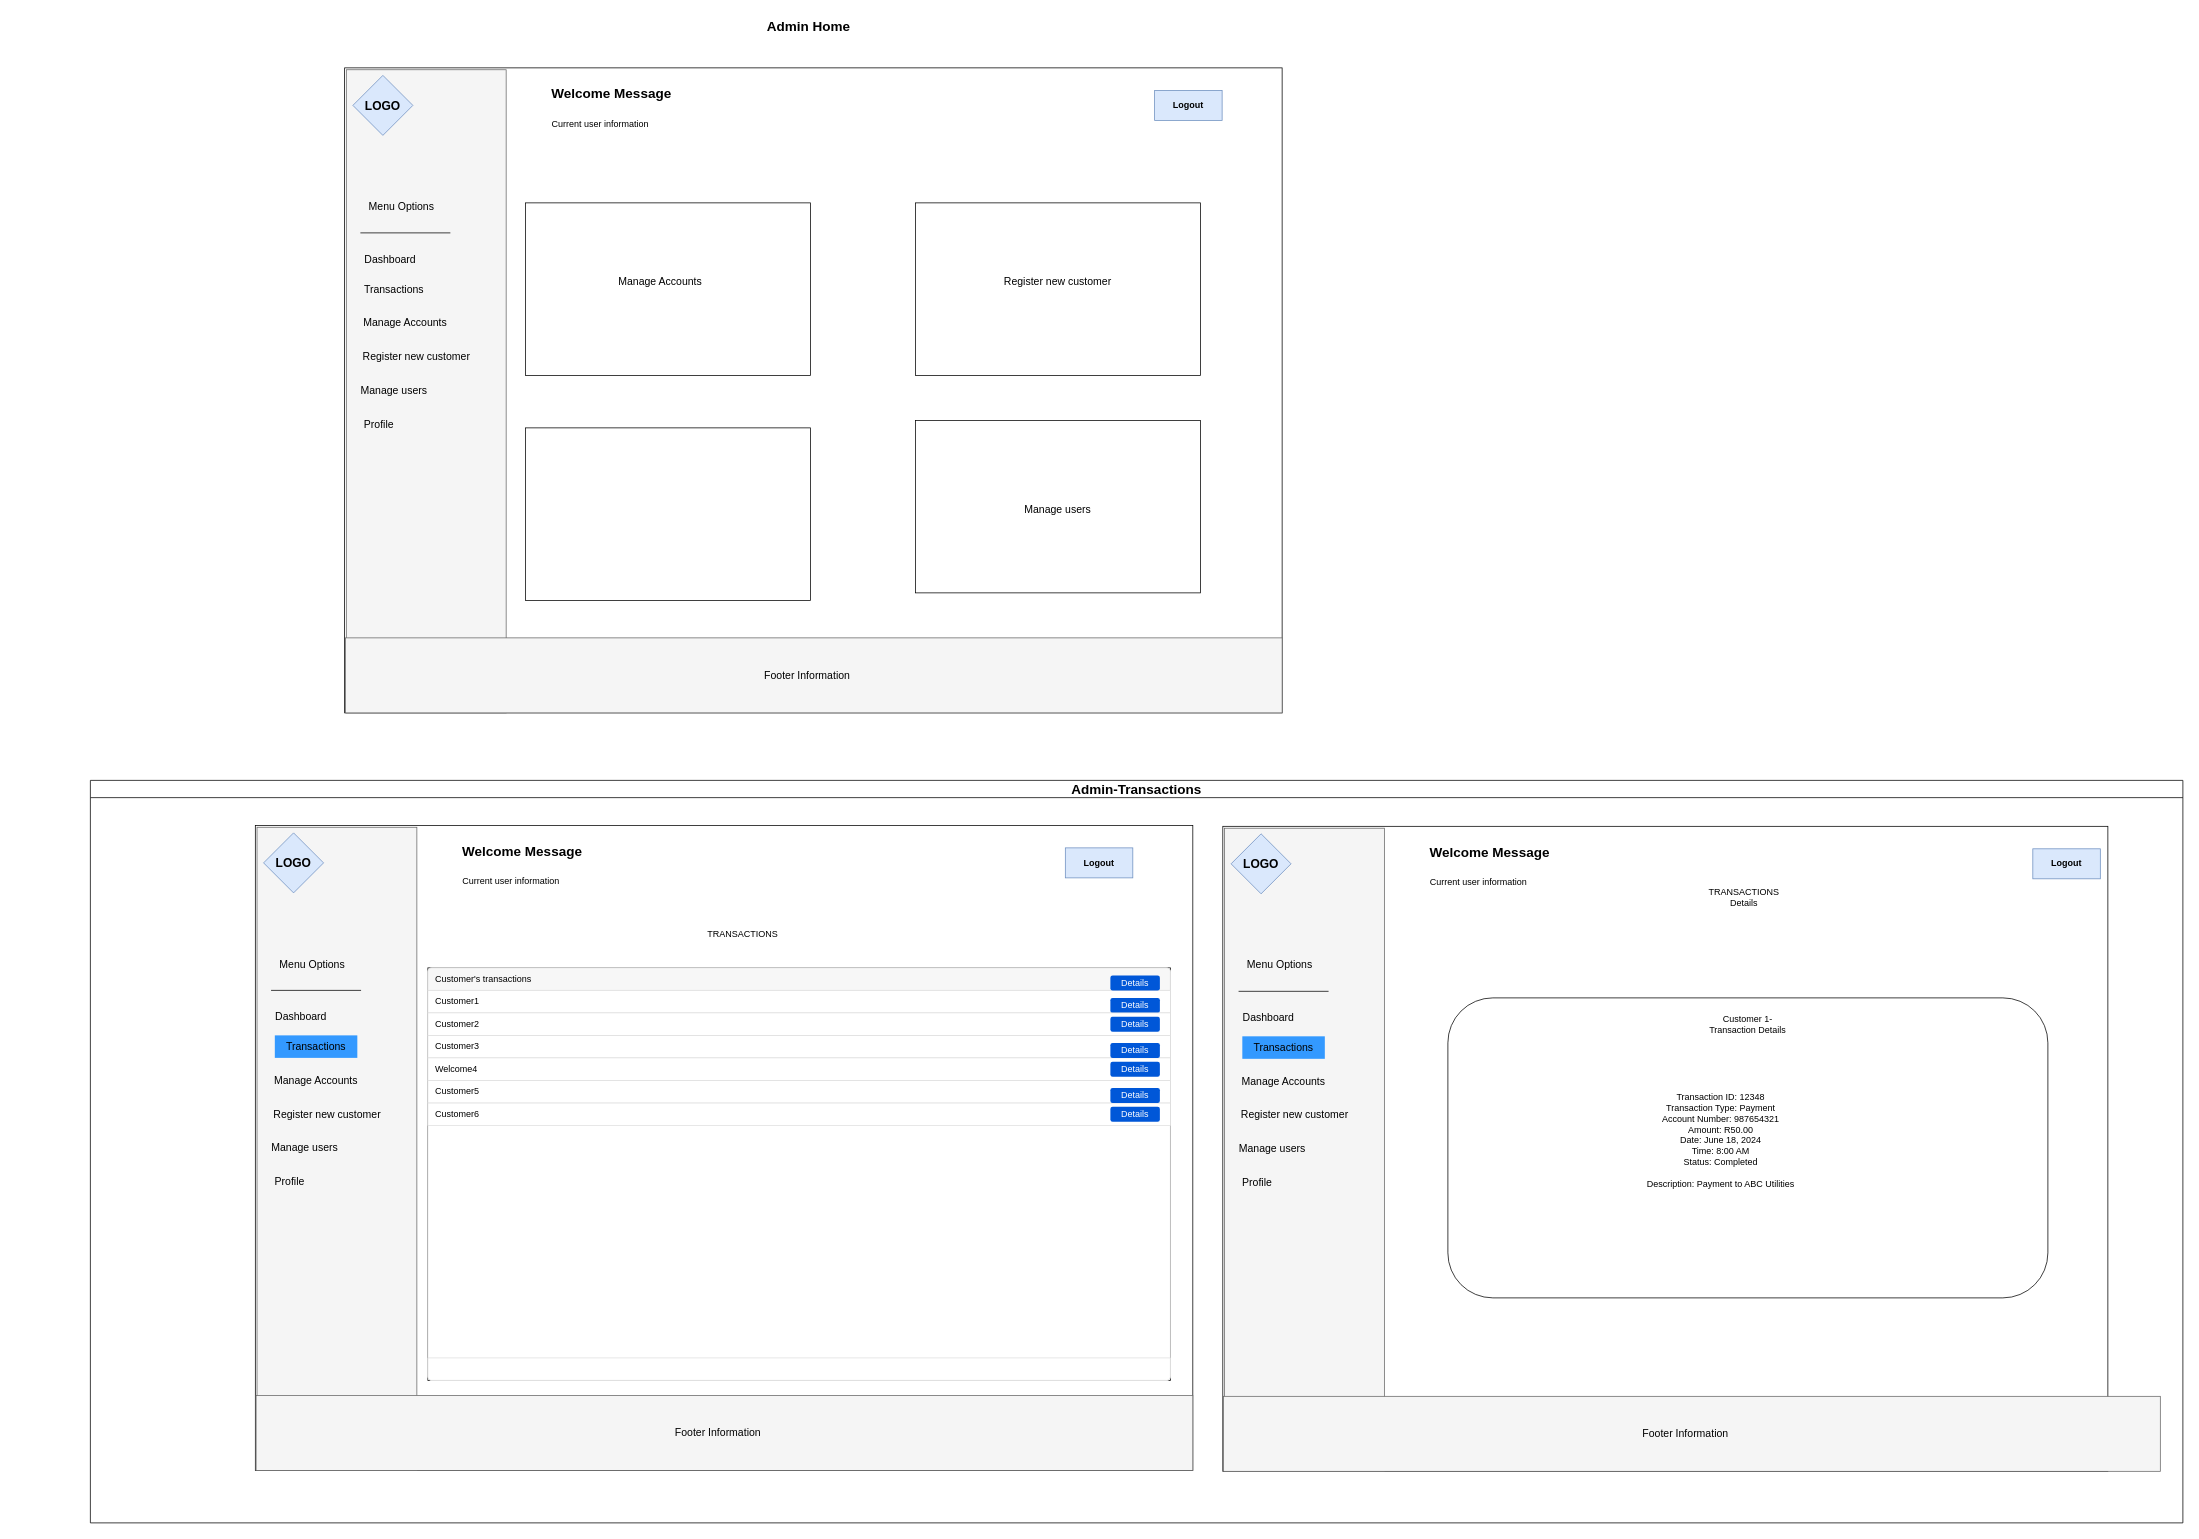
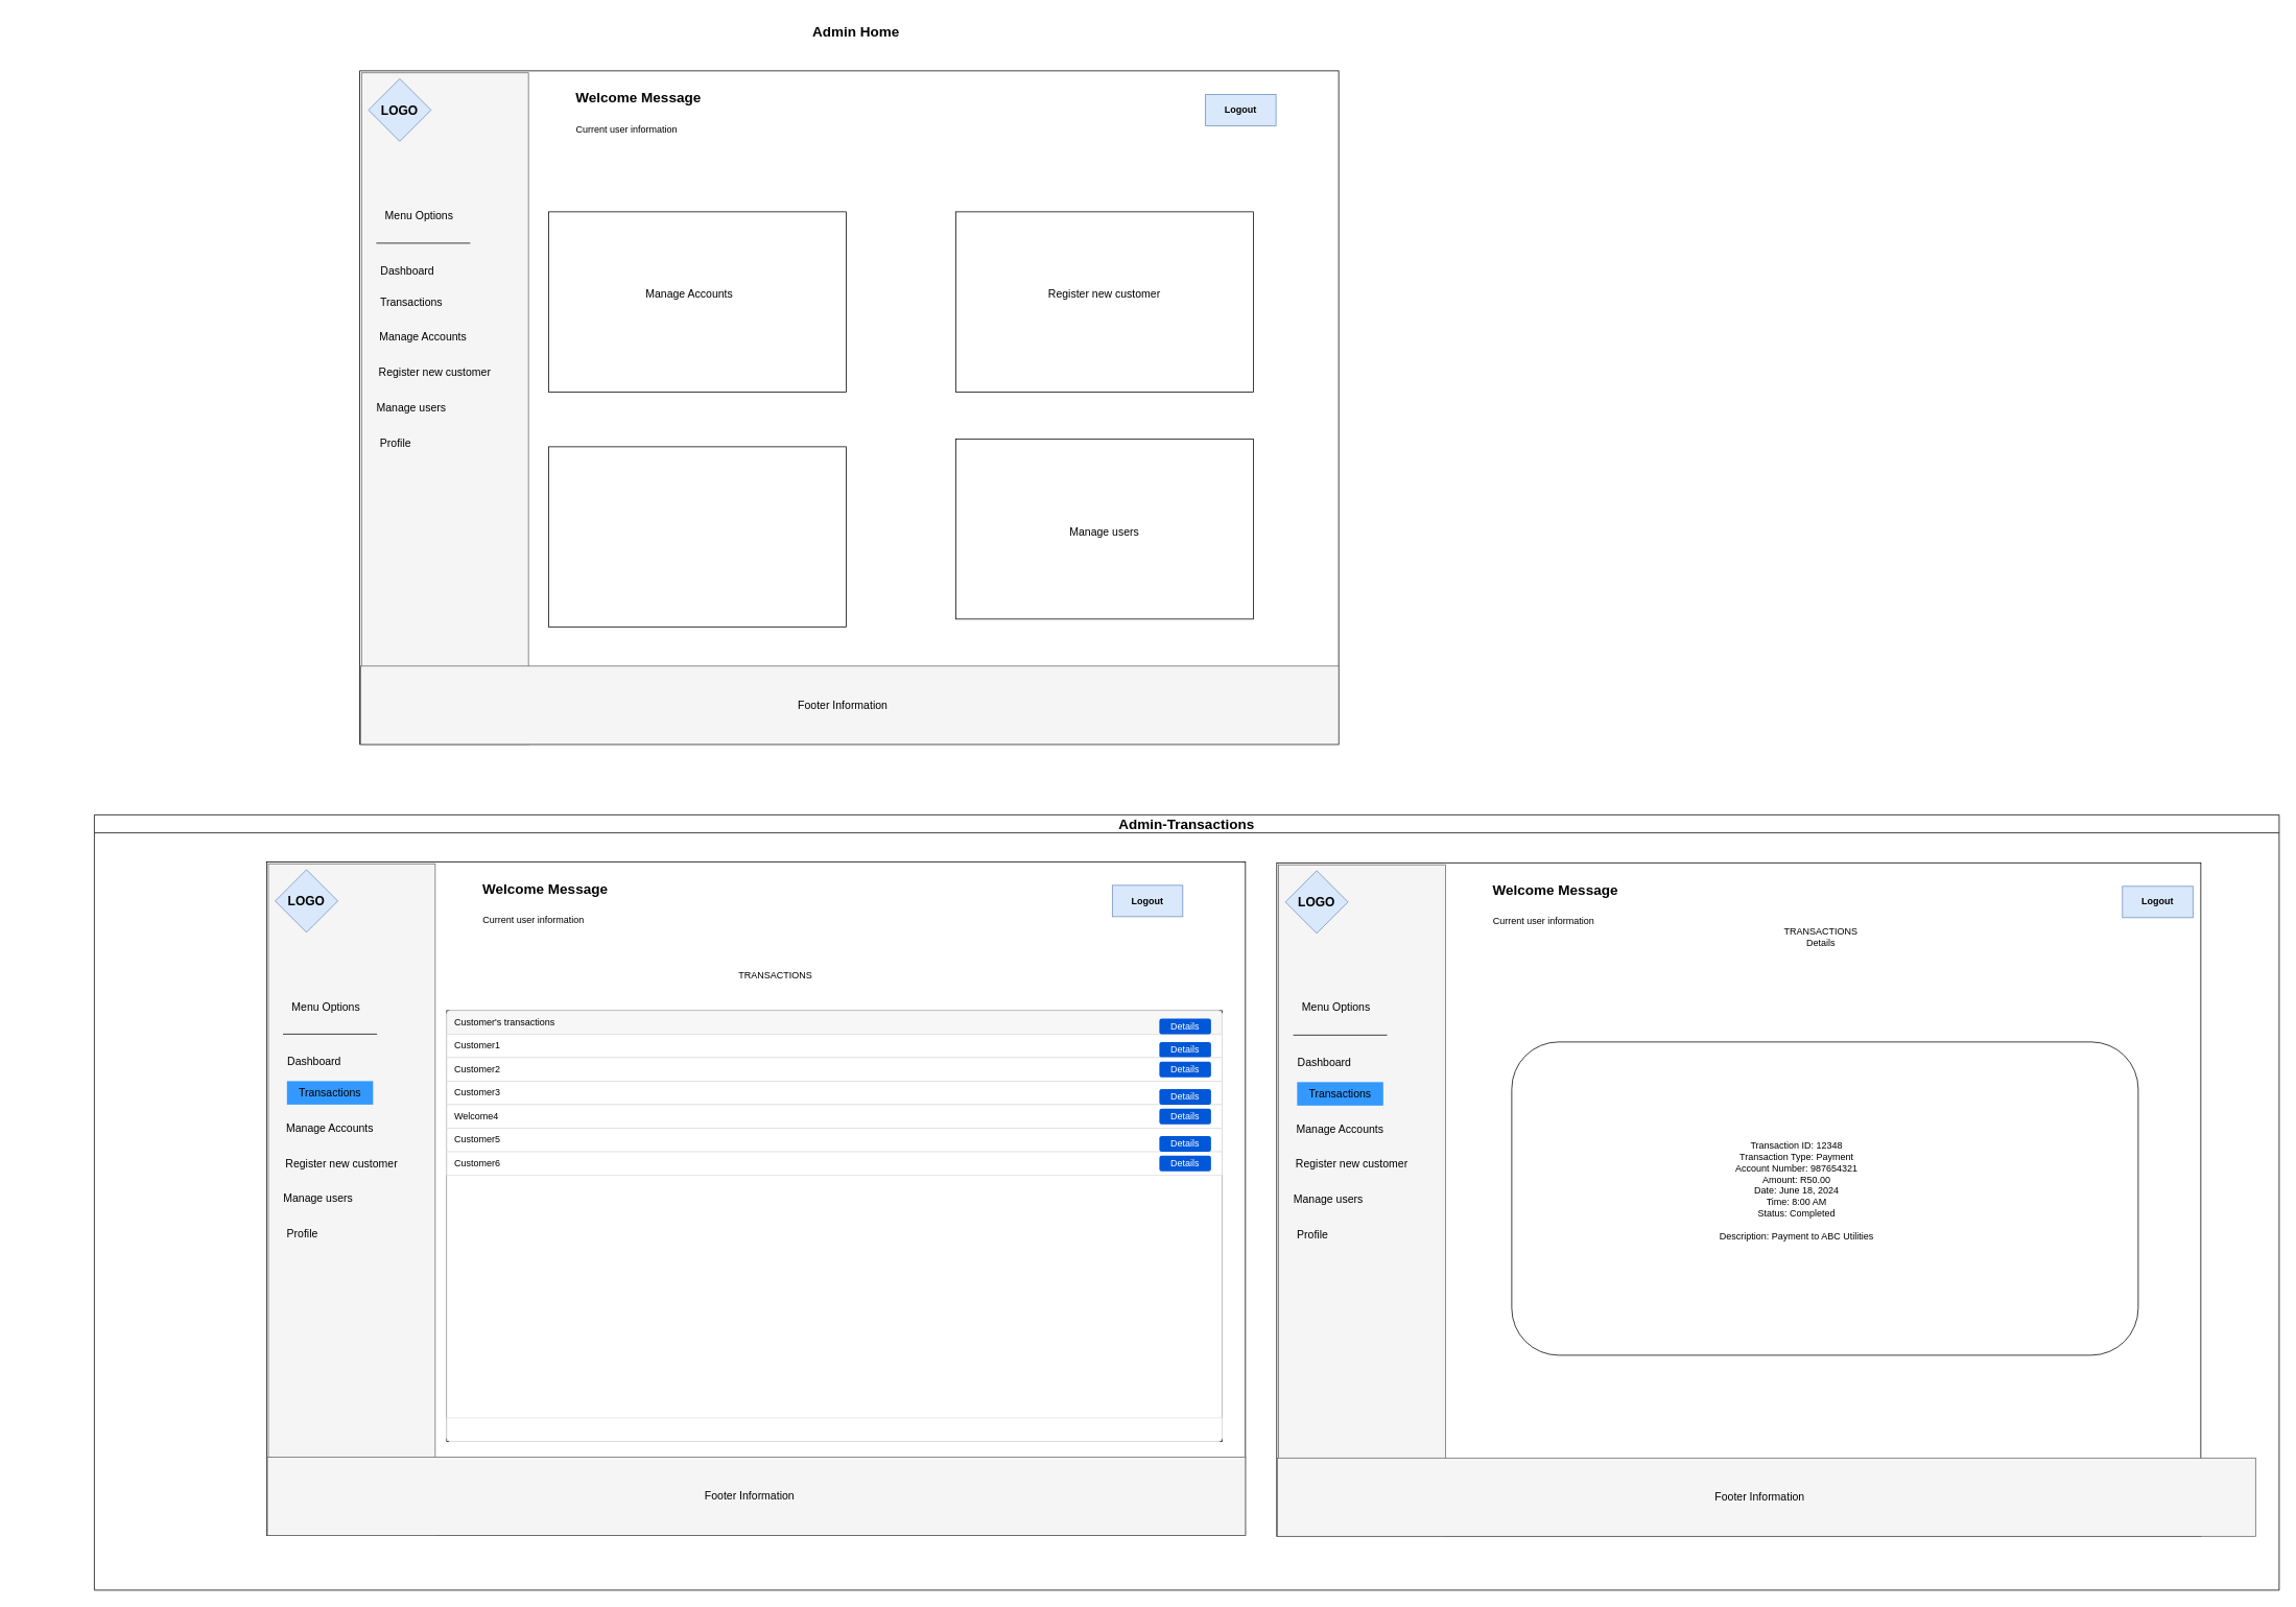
- <mxCell id="8" value="&lt;font style=&quot;font-size: 18px;&quot;&gt;&lt;b&gt;Admin Home&lt;/b&gt;&lt;/font&gt;" style="text;html=1;align=center;verticalAlign=middle;whiteSpace=wrap;rounded=0;" parent="1" vertex="1"><mxGeometry x="990" y="20" width="176" height="30" as="geometry" /></mxCell>
+ <mxCell id="8" value="&lt;font style=&quot;font-size: 18px;&quot;&gt;&lt;b&gt;Admin Home&lt;/b&gt;&lt;/font&gt;" style="text;html=1;align=center;verticalAlign=middle;whiteSpace=wrap;rounded=0;" parent="1" vertex="1"><mxGeometry x="1005" y="25" width="176" height="30" as="geometry" /></mxCell>
- <mxCell id="83" value="Customer 1-Transaction Details" style="text;html=1;align=center;verticalAlign=middle;whiteSpace=wrap;rounded=0;" vertex="1" parent="27"><mxGeometry x="2154.97" y="310" width="110.07" height="30" as="geometry" /></mxCell>
